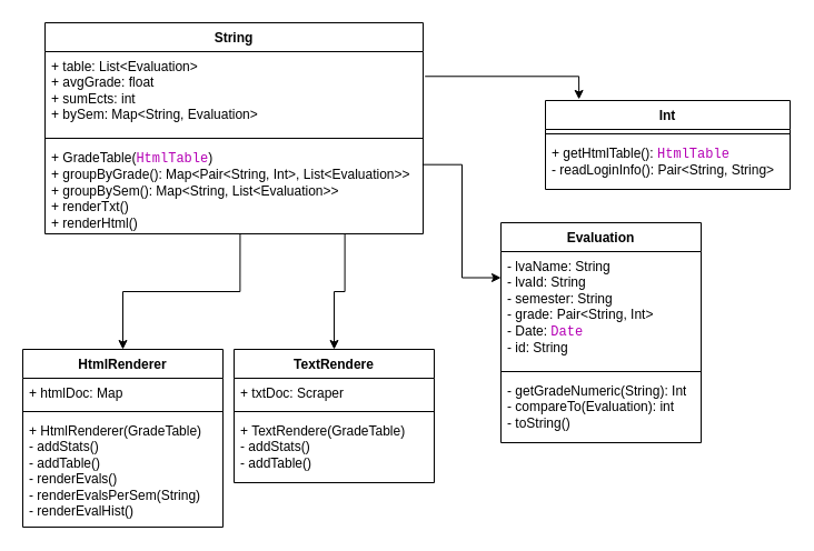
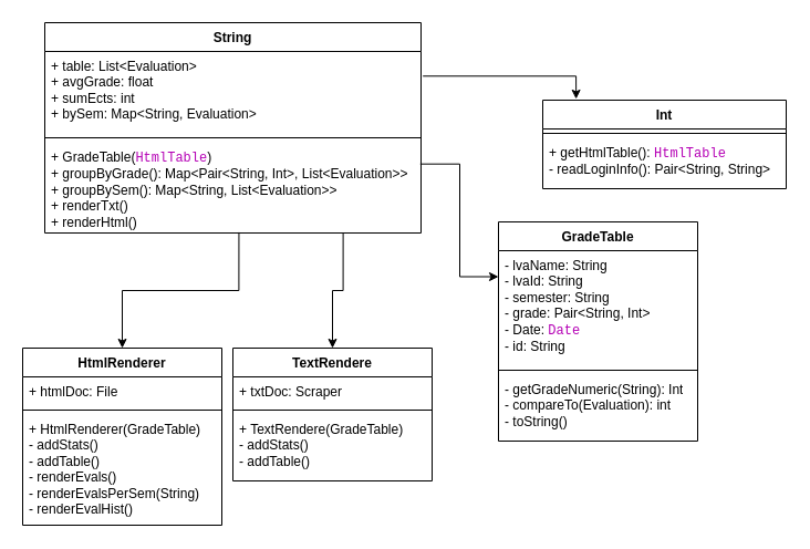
- <mxCell id="9" value="Evaluation" style="swimlane;fontStyle=1;align=center;verticalAlign=top;childLayout=stackLayout;horizontal=1;startSize=26;horizontalStack=0;resizeParent=1;resizeParentMax=0;resizeLast=0;collapsible=1;marginBottom=0;whiteSpace=wrap;html=1;fontSize=12;" parent="1" vertex="1"><mxGeometry x="450" y="200" width="180" height="198" as="geometry" /></mxCell>
+ <mxCell id="9" value="GradeTable" style="swimlane;fontStyle=1;align=center;verticalAlign=top;childLayout=stackLayout;horizontal=1;startSize=26;horizontalStack=0;resizeParent=1;resizeParentMax=0;resizeLast=0;collapsible=1;marginBottom=0;whiteSpace=wrap;html=1;fontSize=12;" parent="1" vertex="1"><mxGeometry x="450" y="200" width="180" height="198" as="geometry" /></mxCell>
- <mxCell id="16" value="&lt;font style=&quot;font-size: 12px;&quot;&gt;+ htmlDoc: Map&lt;/font&gt;" style="text;strokeColor=none;fillColor=none;align=left;verticalAlign=top;spacingLeft=4;spacingRight=4;overflow=hidden;rotatable=0;points=[[0,0.5],[1,0.5]];portConstraint=eastwest;whiteSpace=wrap;html=1;fontSize=12;" vertex="1" parent="15"><mxGeometry y="26" width="180" height="26" as="geometry" /></mxCell>
+ <mxCell id="16" value="&lt;font style=&quot;font-size: 12px;&quot;&gt;+ htmlDoc: File&lt;/font&gt;" style="text;strokeColor=none;fillColor=none;align=left;verticalAlign=top;spacingLeft=4;spacingRight=4;overflow=hidden;rotatable=0;points=[[0,0.5],[1,0.5]];portConstraint=eastwest;whiteSpace=wrap;html=1;fontSize=12;" vertex="1" parent="15"><mxGeometry y="26" width="180" height="26" as="geometry" /></mxCell>
